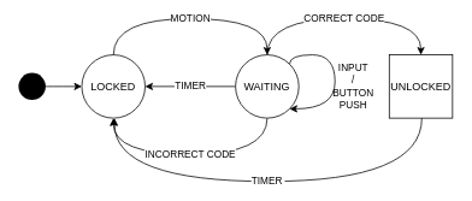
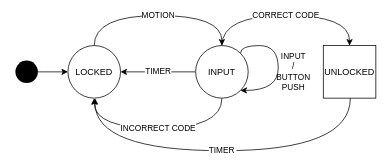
- <mxCell id="8" value="WAITING" style="ellipse;fillColor=#ffffff;strokeColor=#000000;" parent="2" vertex="1"><mxGeometry x="240" y="40" width="70" height="70" as="geometry" /></mxCell>
+ <mxCell id="8" value="INPUT" style="ellipse;fillColor=#ffffff;strokeColor=#000000;" parent="2" vertex="1"><mxGeometry x="240" y="40" width="70" height="70" as="geometry" /></mxCell>
